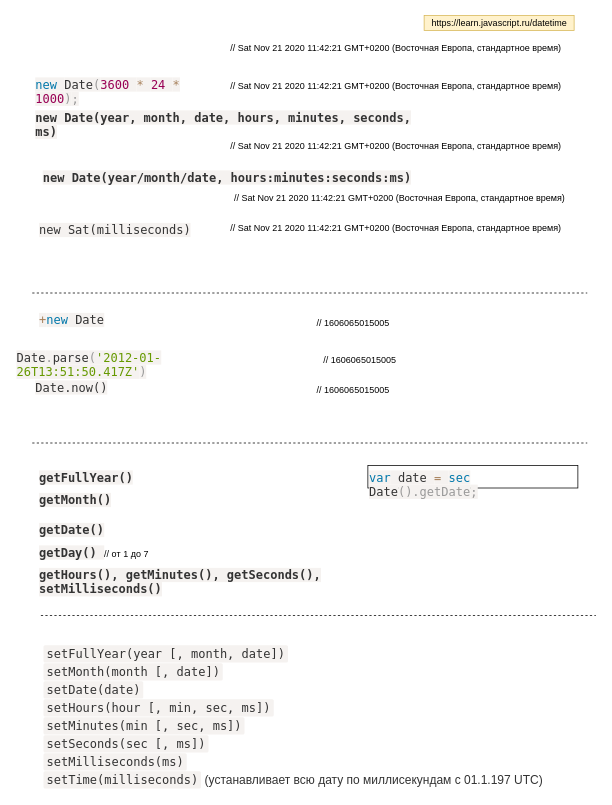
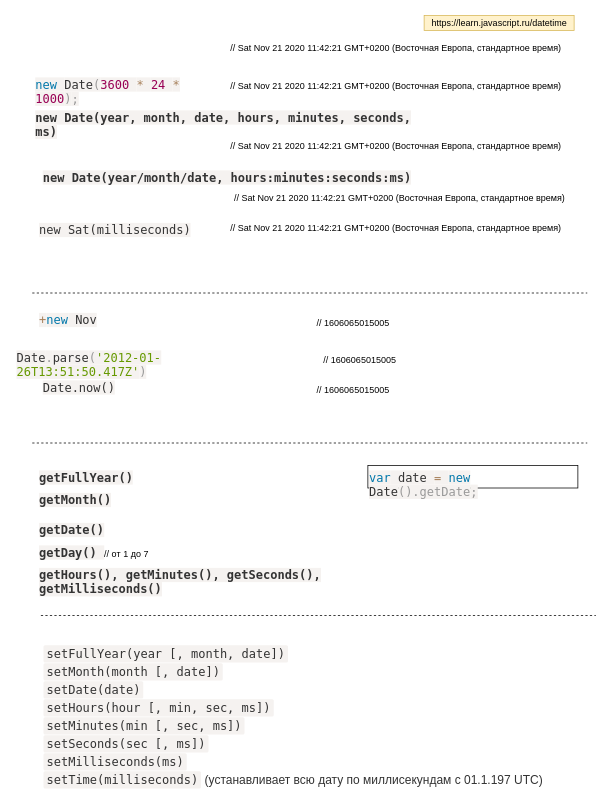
- <mxCell id="18" value="&lt;span class=&quot;token operator&quot; style=&quot;color: rgb(166, 127, 89); font-family: consolas, &amp;quot;lucida console&amp;quot;, menlo, monaco, monospace; font-size: 16px; font-style: normal; font-weight: 400; letter-spacing: normal; text-align: left; text-indent: 0px; text-transform: none; word-spacing: 0px; background-color: rgb(245, 242, 240);&quot;&gt;+&lt;/span&gt;&lt;span class=&quot;token keyword&quot; style=&quot;color: rgb(0, 119, 170); font-family: consolas, &amp;quot;lucida console&amp;quot;, menlo, monaco, monospace; font-size: 16px; font-style: normal; font-weight: 400; letter-spacing: normal; text-align: left; text-indent: 0px; text-transform: none; word-spacing: 0px; background-color: rgb(245, 242, 240);&quot;&gt;new&lt;/span&gt;&lt;span style=&quot;color: rgb(51, 51, 51); font-family: consolas, &amp;quot;lucida console&amp;quot;, menlo, monaco, monospace; font-size: 16px; font-style: normal; font-weight: 400; letter-spacing: normal; text-align: left; text-indent: 0px; text-transform: none; word-spacing: 0px; background-color: rgb(245, 242, 240); display: inline; float: none;&quot;&gt; &lt;/span&gt;&lt;span class=&quot;token class-name&quot; style=&quot;color: rgb(51, 51, 51); font-family: consolas, &amp;quot;lucida console&amp;quot;, menlo, monaco, monospace; font-size: 16px; font-style: normal; font-weight: 400; letter-spacing: normal; text-align: left; text-indent: 0px; text-transform: none; word-spacing: 0px; background-color: rgb(245, 242, 240);&quot;&gt;Date&lt;/span&gt;" style="text;whiteSpace=wrap;html=1;" parent="1" vertex="1"><mxGeometry x="50" y="410" width="100" height="30" as="geometry" /></mxCell>
+ <mxCell id="18" value="&lt;span class=&quot;token operator&quot; style=&quot;color: rgb(166, 127, 89); font-family: consolas, &amp;quot;lucida console&amp;quot;, menlo, monaco, monospace; font-size: 16px; font-style: normal; font-weight: 400; letter-spacing: normal; text-align: left; text-indent: 0px; text-transform: none; word-spacing: 0px; background-color: rgb(245, 242, 240);&quot;&gt;+&lt;/span&gt;&lt;span class=&quot;token keyword&quot; style=&quot;color: rgb(0, 119, 170); font-family: consolas, &amp;quot;lucida console&amp;quot;, menlo, monaco, monospace; font-size: 16px; font-style: normal; font-weight: 400; letter-spacing: normal; text-align: left; text-indent: 0px; text-transform: none; word-spacing: 0px; background-color: rgb(245, 242, 240);&quot;&gt;new&lt;/span&gt;&lt;span style=&quot;color: rgb(51, 51, 51); font-family: consolas, &amp;quot;lucida console&amp;quot;, menlo, monaco, monospace; font-size: 16px; font-style: normal; font-weight: 400; letter-spacing: normal; text-align: left; text-indent: 0px; text-transform: none; word-spacing: 0px; background-color: rgb(245, 242, 240); display: inline; float: none;&quot;&gt; &lt;/span&gt;&lt;span class=&quot;token class-name&quot; style=&quot;color: rgb(51, 51, 51); font-family: consolas, &amp;quot;lucida console&amp;quot;, menlo, monaco, monospace; font-size: 16px; font-style: normal; font-weight: 400; letter-spacing: normal; text-align: left; text-indent: 0px; text-transform: none; word-spacing: 0px; background-color: rgb(245, 242, 240);&quot;&gt;Nov&lt;/span&gt;" style="text;whiteSpace=wrap;html=1;" parent="1" vertex="1"><mxGeometry x="50" y="410" width="100" height="30" as="geometry" /></mxCell>
- <mxCell id="22" value="&lt;span style=&quot;color: rgb(51, 51, 51); font-family: consolas, &amp;quot;lucida console&amp;quot;, menlo, monaco, monospace; font-size: 16px; font-style: normal; font-weight: 400; letter-spacing: normal; text-indent: 0px; text-transform: none; word-spacing: 0px; background-color: rgb(245, 242, 240); display: inline; float: none;&quot;&gt;Date.now()&lt;/span&gt;" style="text;whiteSpace=wrap;html=1;" parent="1" vertex="1"><mxGeometry x="45" y="500" width="110" height="30" as="geometry" /></mxCell>
+ <mxCell id="22" value="&lt;span style=&quot;color: rgb(51, 51, 51); font-family: consolas, &amp;quot;lucida console&amp;quot;, menlo, monaco, monospace; font-size: 16px; font-style: normal; font-weight: 400; letter-spacing: normal; text-indent: 0px; text-transform: none; word-spacing: 0px; background-color: rgb(245, 242, 240); display: inline; float: none;&quot;&gt;Date.now()&lt;/span&gt;" style="text;whiteSpace=wrap;html=1;" parent="1" vertex="1"><mxGeometry x="55" y="500" width="110" height="30" as="geometry" /></mxCell>
- <mxCell id="13" value="&lt;span class=&quot;token keyword&quot; style=&quot;color: rgb(0 , 119 , 170) ; font-family: &amp;#34;consolas&amp;#34; , &amp;#34;lucida console&amp;#34; , &amp;#34;menlo&amp;#34; , &amp;#34;monaco&amp;#34; , monospace ; font-size: 16px ; font-style: normal ; font-weight: 400 ; letter-spacing: normal ; text-align: left ; text-indent: 0px ; text-transform: none ; word-spacing: 0px ; background-color: rgb(245 , 242 , 240)&quot;&gt;var&lt;/span&gt;&lt;span style=&quot;color: rgb(51 , 51 , 51) ; font-family: &amp;#34;consolas&amp;#34; , &amp;#34;lucida console&amp;#34; , &amp;#34;menlo&amp;#34; , &amp;#34;monaco&amp;#34; , monospace ; font-size: 16px ; font-style: normal ; font-weight: 400 ; letter-spacing: normal ; text-align: left ; text-indent: 0px ; text-transform: none ; word-spacing: 0px ; background-color: rgb(245 , 242 , 240) ; display: inline ; float: none&quot;&gt; date &lt;/span&gt;&lt;span class=&quot;token operator&quot; style=&quot;color: rgb(166 , 127 , 89) ; font-family: &amp;#34;consolas&amp;#34; , &amp;#34;lucida console&amp;#34; , &amp;#34;menlo&amp;#34; , &amp;#34;monaco&amp;#34; , monospace ; font-size: 16px ; font-style: normal ; font-weight: 400 ; letter-spacing: normal ; text-align: left ; text-indent: 0px ; text-transform: none ; word-spacing: 0px ; background-color: rgb(245 , 242 , 240)&quot;&gt;=&lt;/span&gt;&lt;span style=&quot;color: rgb(51 , 51 , 51) ; font-family: &amp;#34;consolas&amp;#34; , &amp;#34;lucida console&amp;#34; , &amp;#34;menlo&amp;#34; , &amp;#34;monaco&amp;#34; , monospace ; font-size: 16px ; font-style: normal ; font-weight: 400 ; letter-spacing: normal ; text-align: left ; text-indent: 0px ; text-transform: none ; word-spacing: 0px ; background-color: rgb(245 , 242 , 240) ; display: inline ; float: none&quot;&gt; &lt;/span&gt;&lt;span class=&quot;token keyword&quot; style=&quot;color: rgb(0 , 119 , 170) ; font-family: &amp;#34;consolas&amp;#34; , &amp;#34;lucida console&amp;#34; , &amp;#34;menlo&amp;#34; , &amp;#34;monaco&amp;#34; , monospace ; font-size: 16px ; font-style: normal ; font-weight: 400 ; letter-spacing: normal ; text-align: left ; text-indent: 0px ; text-transform: none ; word-spacing: 0px ; background-color: rgb(245 , 242 , 240)&quot;&gt;sec&lt;/span&gt;&lt;span style=&quot;color: rgb(51 , 51 , 51) ; font-family: &amp;#34;consolas&amp;#34; , &amp;#34;lucida console&amp;#34; , &amp;#34;menlo&amp;#34; , &amp;#34;monaco&amp;#34; , monospace ; font-size: 16px ; font-style: normal ; font-weight: 400 ; letter-spacing: normal ; text-align: left ; text-indent: 0px ; text-transform: none ; word-spacing: 0px ; background-color: rgb(245 , 242 , 240) ; display: inline ; float: none&quot;&gt; &lt;/span&gt;&lt;span class=&quot;token class-name&quot; style=&quot;color: rgb(51 , 51 , 51) ; font-family: &amp;#34;consolas&amp;#34; , &amp;#34;lucida console&amp;#34; , &amp;#34;menlo&amp;#34; , &amp;#34;monaco&amp;#34; , monospace ; font-size: 16px ; font-style: normal ; font-weight: 400 ; letter-spacing: normal ; text-align: left ; text-indent: 0px ; text-transform: none ; word-spacing: 0px ; background-color: rgb(245 , 242 , 240)&quot;&gt;Date&lt;/span&gt;&lt;span class=&quot;token punctuation&quot; style=&quot;color: rgb(153 , 153 , 153) ; font-family: &amp;#34;consolas&amp;#34; , &amp;#34;lucida console&amp;#34; , &amp;#34;menlo&amp;#34; , &amp;#34;monaco&amp;#34; , monospace ; font-size: 16px ; font-style: normal ; font-weight: 400 ; letter-spacing: normal ; text-align: left ; text-indent: 0px ; text-transform: none ; word-spacing: 0px ; background-color: rgb(245 , 242 , 240)&quot;&gt;(&lt;/span&gt;&lt;span class=&quot;token punctuation&quot; style=&quot;color: rgb(153 , 153 , 153) ; font-family: &amp;#34;consolas&amp;#34; , &amp;#34;lucida console&amp;#34; , &amp;#34;menlo&amp;#34; , &amp;#34;monaco&amp;#34; , monospace ; font-size: 16px ; font-style: normal ; font-weight: 400 ; letter-spacing: normal ; text-align: left ; text-indent: 0px ; text-transform: none ; word-spacing: 0px ; background-color: rgb(245 , 242 , 240)&quot;&gt;).getDate&lt;/span&gt;&lt;span class=&quot;token punctuation&quot; style=&quot;color: rgb(153 , 153 , 153) ; font-family: &amp;#34;consolas&amp;#34; , &amp;#34;lucida console&amp;#34; , &amp;#34;menlo&amp;#34; , &amp;#34;monaco&amp;#34; , monospace ; font-size: 16px ; font-style: normal ; font-weight: 400 ; letter-spacing: normal ; text-align: left ; text-indent: 0px ; text-transform: none ; word-spacing: 0px ; background-color: rgb(245 , 242 , 240)&quot;&gt;;&lt;/span&gt;" style="text;whiteSpace=wrap;html=1;strokeColor=#000000;" parent="1" vertex="1"><mxGeometry x="490" y="620" width="280" height="30" as="geometry" /></mxCell>
+ <mxCell id="13" value="&lt;span class=&quot;token keyword&quot; style=&quot;color: rgb(0 , 119 , 170) ; font-family: &amp;#34;consolas&amp;#34; , &amp;#34;lucida console&amp;#34; , &amp;#34;menlo&amp;#34; , &amp;#34;monaco&amp;#34; , monospace ; font-size: 16px ; font-style: normal ; font-weight: 400 ; letter-spacing: normal ; text-align: left ; text-indent: 0px ; text-transform: none ; word-spacing: 0px ; background-color: rgb(245 , 242 , 240)&quot;&gt;var&lt;/span&gt;&lt;span style=&quot;color: rgb(51 , 51 , 51) ; font-family: &amp;#34;consolas&amp;#34; , &amp;#34;lucida console&amp;#34; , &amp;#34;menlo&amp;#34; , &amp;#34;monaco&amp;#34; , monospace ; font-size: 16px ; font-style: normal ; font-weight: 400 ; letter-spacing: normal ; text-align: left ; text-indent: 0px ; text-transform: none ; word-spacing: 0px ; background-color: rgb(245 , 242 , 240) ; display: inline ; float: none&quot;&gt; date &lt;/span&gt;&lt;span class=&quot;token operator&quot; style=&quot;color: rgb(166 , 127 , 89) ; font-family: &amp;#34;consolas&amp;#34; , &amp;#34;lucida console&amp;#34; , &amp;#34;menlo&amp;#34; , &amp;#34;monaco&amp;#34; , monospace ; font-size: 16px ; font-style: normal ; font-weight: 400 ; letter-spacing: normal ; text-align: left ; text-indent: 0px ; text-transform: none ; word-spacing: 0px ; background-color: rgb(245 , 242 , 240)&quot;&gt;=&lt;/span&gt;&lt;span style=&quot;color: rgb(51 , 51 , 51) ; font-family: &amp;#34;consolas&amp;#34; , &amp;#34;lucida console&amp;#34; , &amp;#34;menlo&amp;#34; , &amp;#34;monaco&amp;#34; , monospace ; font-size: 16px ; font-style: normal ; font-weight: 400 ; letter-spacing: normal ; text-align: left ; text-indent: 0px ; text-transform: none ; word-spacing: 0px ; background-color: rgb(245 , 242 , 240) ; display: inline ; float: none&quot;&gt; &lt;/span&gt;&lt;span class=&quot;token keyword&quot; style=&quot;color: rgb(0 , 119 , 170) ; font-family: &amp;#34;consolas&amp;#34; , &amp;#34;lucida console&amp;#34; , &amp;#34;menlo&amp;#34; , &amp;#34;monaco&amp;#34; , monospace ; font-size: 16px ; font-style: normal ; font-weight: 400 ; letter-spacing: normal ; text-align: left ; text-indent: 0px ; text-transform: none ; word-spacing: 0px ; background-color: rgb(245 , 242 , 240)&quot;&gt;new&lt;/span&gt;&lt;span style=&quot;color: rgb(51 , 51 , 51) ; font-family: &amp;#34;consolas&amp;#34; , &amp;#34;lucida console&amp;#34; , &amp;#34;menlo&amp;#34; , &amp;#34;monaco&amp;#34; , monospace ; font-size: 16px ; font-style: normal ; font-weight: 400 ; letter-spacing: normal ; text-align: left ; text-indent: 0px ; text-transform: none ; word-spacing: 0px ; background-color: rgb(245 , 242 , 240) ; display: inline ; float: none&quot;&gt; &lt;/span&gt;&lt;span class=&quot;token class-name&quot; style=&quot;color: rgb(51 , 51 , 51) ; font-family: &amp;#34;consolas&amp;#34; , &amp;#34;lucida console&amp;#34; , &amp;#34;menlo&amp;#34; , &amp;#34;monaco&amp;#34; , monospace ; font-size: 16px ; font-style: normal ; font-weight: 400 ; letter-spacing: normal ; text-align: left ; text-indent: 0px ; text-transform: none ; word-spacing: 0px ; background-color: rgb(245 , 242 , 240)&quot;&gt;Date&lt;/span&gt;&lt;span class=&quot;token punctuation&quot; style=&quot;color: rgb(153 , 153 , 153) ; font-family: &amp;#34;consolas&amp;#34; , &amp;#34;lucida console&amp;#34; , &amp;#34;menlo&amp;#34; , &amp;#34;monaco&amp;#34; , monospace ; font-size: 16px ; font-style: normal ; font-weight: 400 ; letter-spacing: normal ; text-align: left ; text-indent: 0px ; text-transform: none ; word-spacing: 0px ; background-color: rgb(245 , 242 , 240)&quot;&gt;(&lt;/span&gt;&lt;span class=&quot;token punctuation&quot; style=&quot;color: rgb(153 , 153 , 153) ; font-family: &amp;#34;consolas&amp;#34; , &amp;#34;lucida console&amp;#34; , &amp;#34;menlo&amp;#34; , &amp;#34;monaco&amp;#34; , monospace ; font-size: 16px ; font-style: normal ; font-weight: 400 ; letter-spacing: normal ; text-align: left ; text-indent: 0px ; text-transform: none ; word-spacing: 0px ; background-color: rgb(245 , 242 , 240)&quot;&gt;).getDate&lt;/span&gt;&lt;span class=&quot;token punctuation&quot; style=&quot;color: rgb(153 , 153 , 153) ; font-family: &amp;#34;consolas&amp;#34; , &amp;#34;lucida console&amp;#34; , &amp;#34;menlo&amp;#34; , &amp;#34;monaco&amp;#34; , monospace ; font-size: 16px ; font-style: normal ; font-weight: 400 ; letter-spacing: normal ; text-align: left ; text-indent: 0px ; text-transform: none ; word-spacing: 0px ; background-color: rgb(245 , 242 , 240)&quot;&gt;;&lt;/span&gt;" style="text;whiteSpace=wrap;html=1;strokeColor=#000000;" parent="1" vertex="1"><mxGeometry x="490" y="620" width="280" height="30" as="geometry" /></mxCell>
- <mxCell id="11" value="&lt;span style=&quot;color: rgb(51, 51, 51); font-family: consolas, &amp;quot;lucida console&amp;quot;, menlo, monaco, monospace; font-size: 16px; font-style: normal; font-weight: 700; letter-spacing: normal; text-indent: 0px; text-transform: none; word-spacing: 0px; background-color: rgb(245, 242, 240); display: inline; float: none;&quot;&gt;getHours(), getMinutes(), getSeconds(), setMilliseconds()&lt;/span&gt;" style="text;whiteSpace=wrap;html=1;" parent="1" vertex="1"><mxGeometry x="50" y="750" width="530" height="30" as="geometry" /></mxCell>
+ <mxCell id="11" value="&lt;span style=&quot;color: rgb(51, 51, 51); font-family: consolas, &amp;quot;lucida console&amp;quot;, menlo, monaco, monospace; font-size: 16px; font-style: normal; font-weight: 700; letter-spacing: normal; text-indent: 0px; text-transform: none; word-spacing: 0px; background-color: rgb(245, 242, 240); display: inline; float: none;&quot;&gt;getHours(), getMinutes(), getSeconds(), getMilliseconds()&lt;/span&gt;" style="text;whiteSpace=wrap;html=1;" parent="1" vertex="1"><mxGeometry x="50" y="750" width="530" height="30" as="geometry" /></mxCell>
